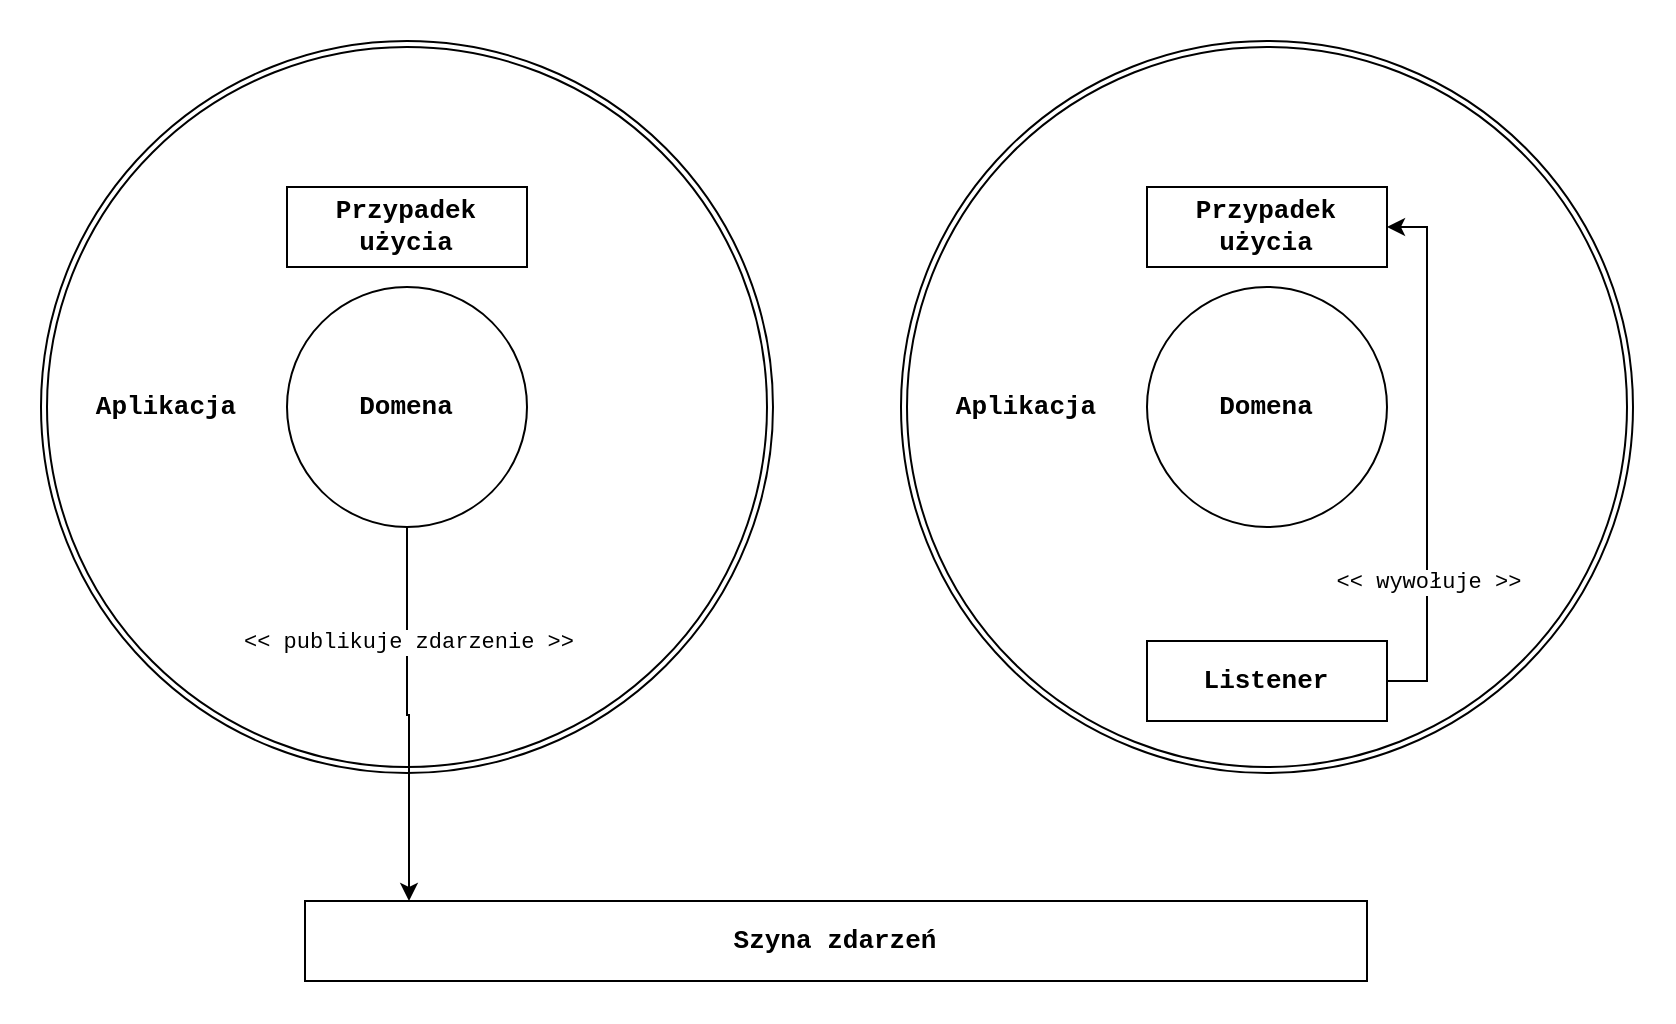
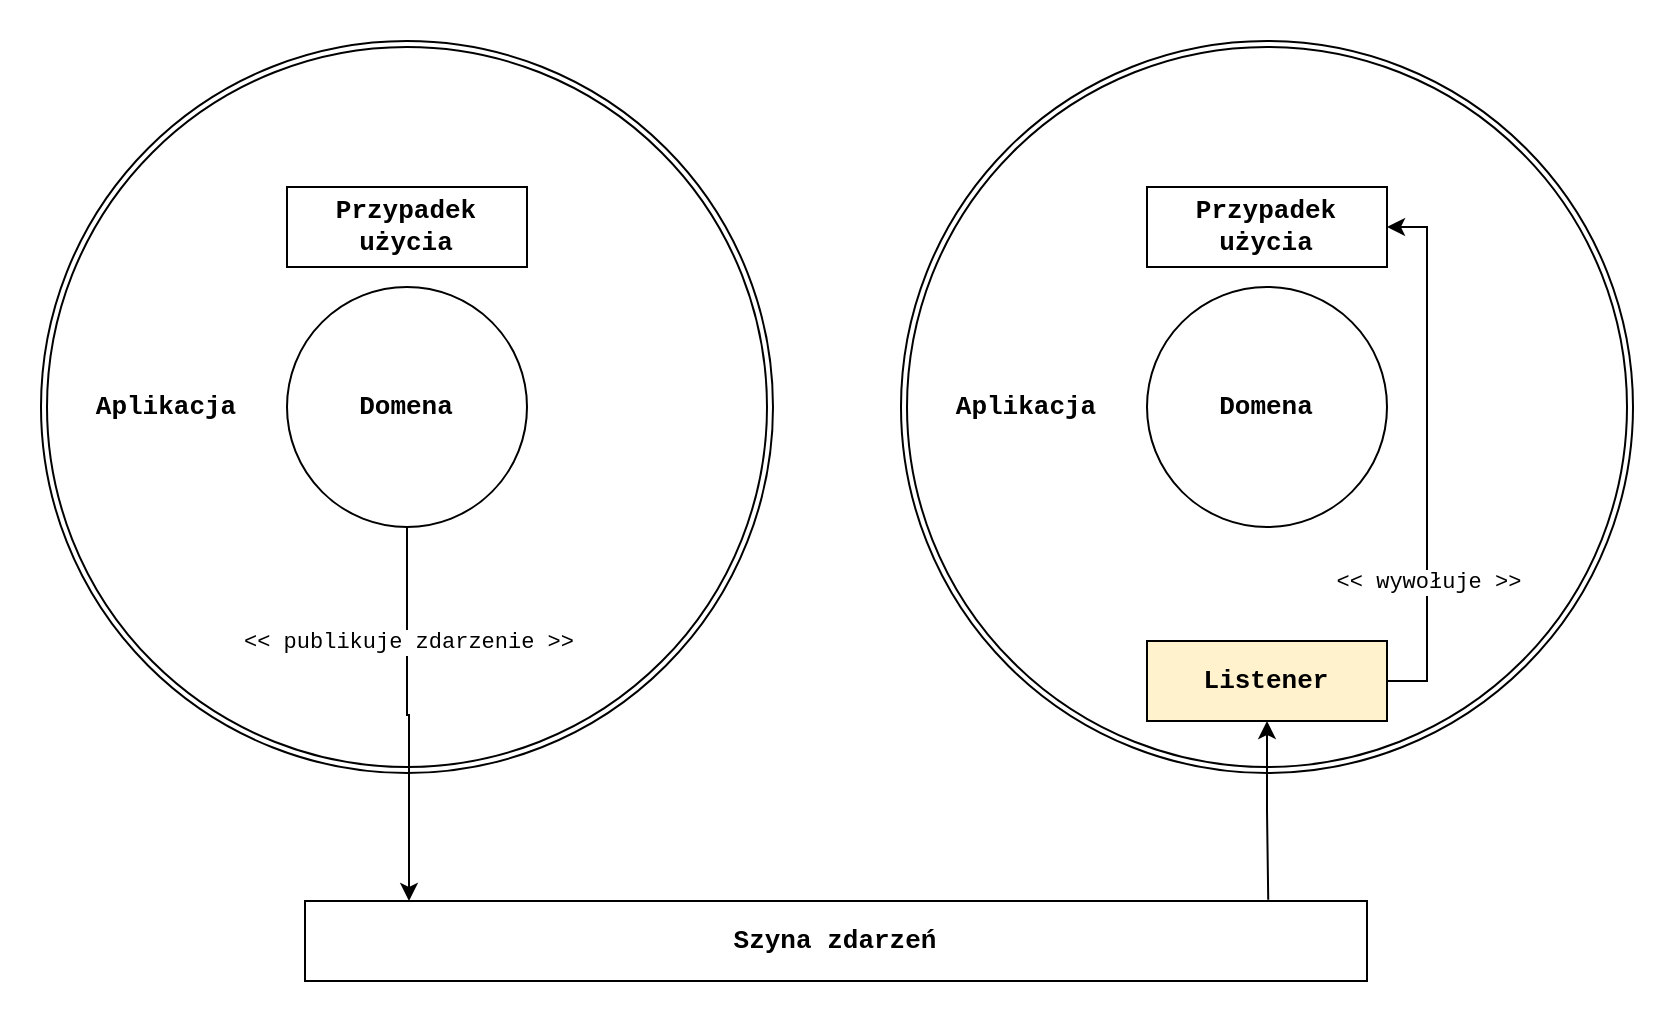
- <mxCell id="15" value="&lt;span&gt;&lt;font style=&quot;font-size: 13px&quot; face=&quot;Courier New&quot;&gt;Listener&lt;br&gt;&lt;/font&gt;&lt;/span&gt;" style="rounded=0;whiteSpace=wrap;html=1;fontStyle=1" parent="1" vertex="1"><mxGeometry x="573" y="320" width="120" height="40" as="geometry" /></mxCell>
+ <mxCell id="15" value="&lt;span&gt;&lt;font style=&quot;font-size: 13px&quot; face=&quot;Courier New&quot;&gt;Listener&lt;br&gt;&lt;/font&gt;&lt;/span&gt;" style="rounded=0;whiteSpace=wrap;html=1;fontStyle=1;fillColor=#fff2cc;" parent="1" vertex="1"><mxGeometry x="573" y="320" width="120" height="40" as="geometry" /></mxCell>
+ <mxCell id="12" style="edgeStyle=orthogonalEdgeStyle;rounded=0;orthogonalLoop=1;jettySize=auto;html=1;exitX=0.5;exitY=1;exitDx=0;exitDy=0;entryX=0.907;entryY=-0.017;entryDx=0;entryDy=0;entryPerimeter=0;fontFamily=Courier New;fontSize=11;endArrow=none;endFill=0;startArrow=classic;startFill=1;" parent="1" source="15" target="20" edge="1"><mxGeometry relative="1" as="geometry" /></mxCell>
